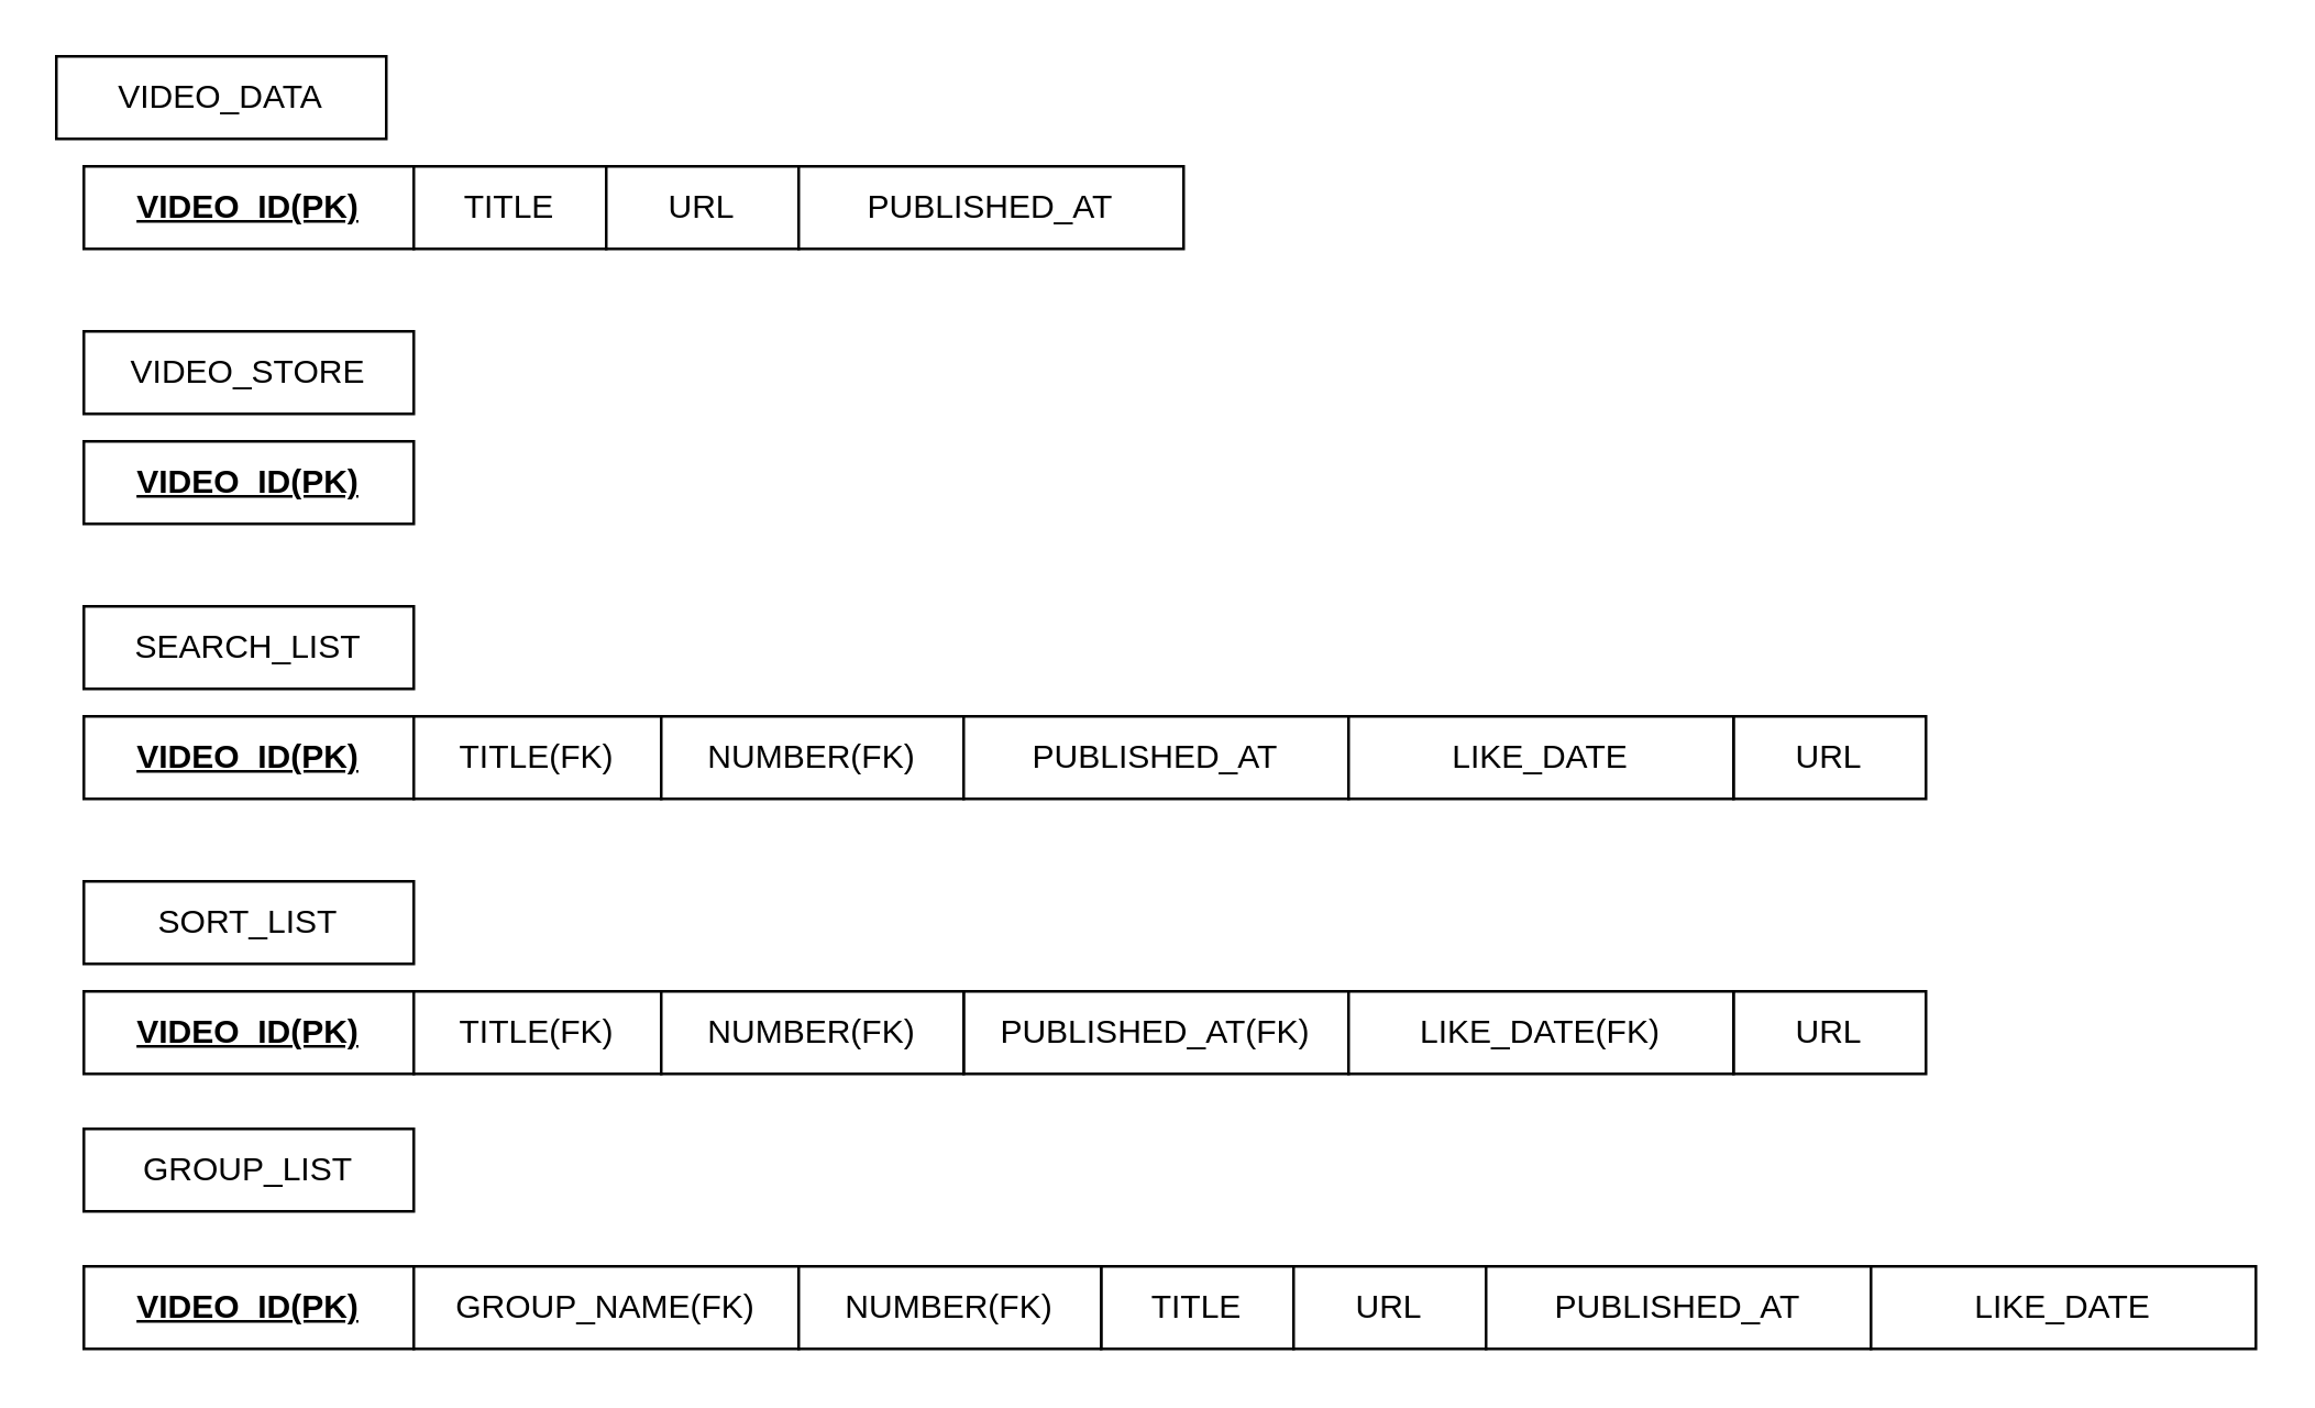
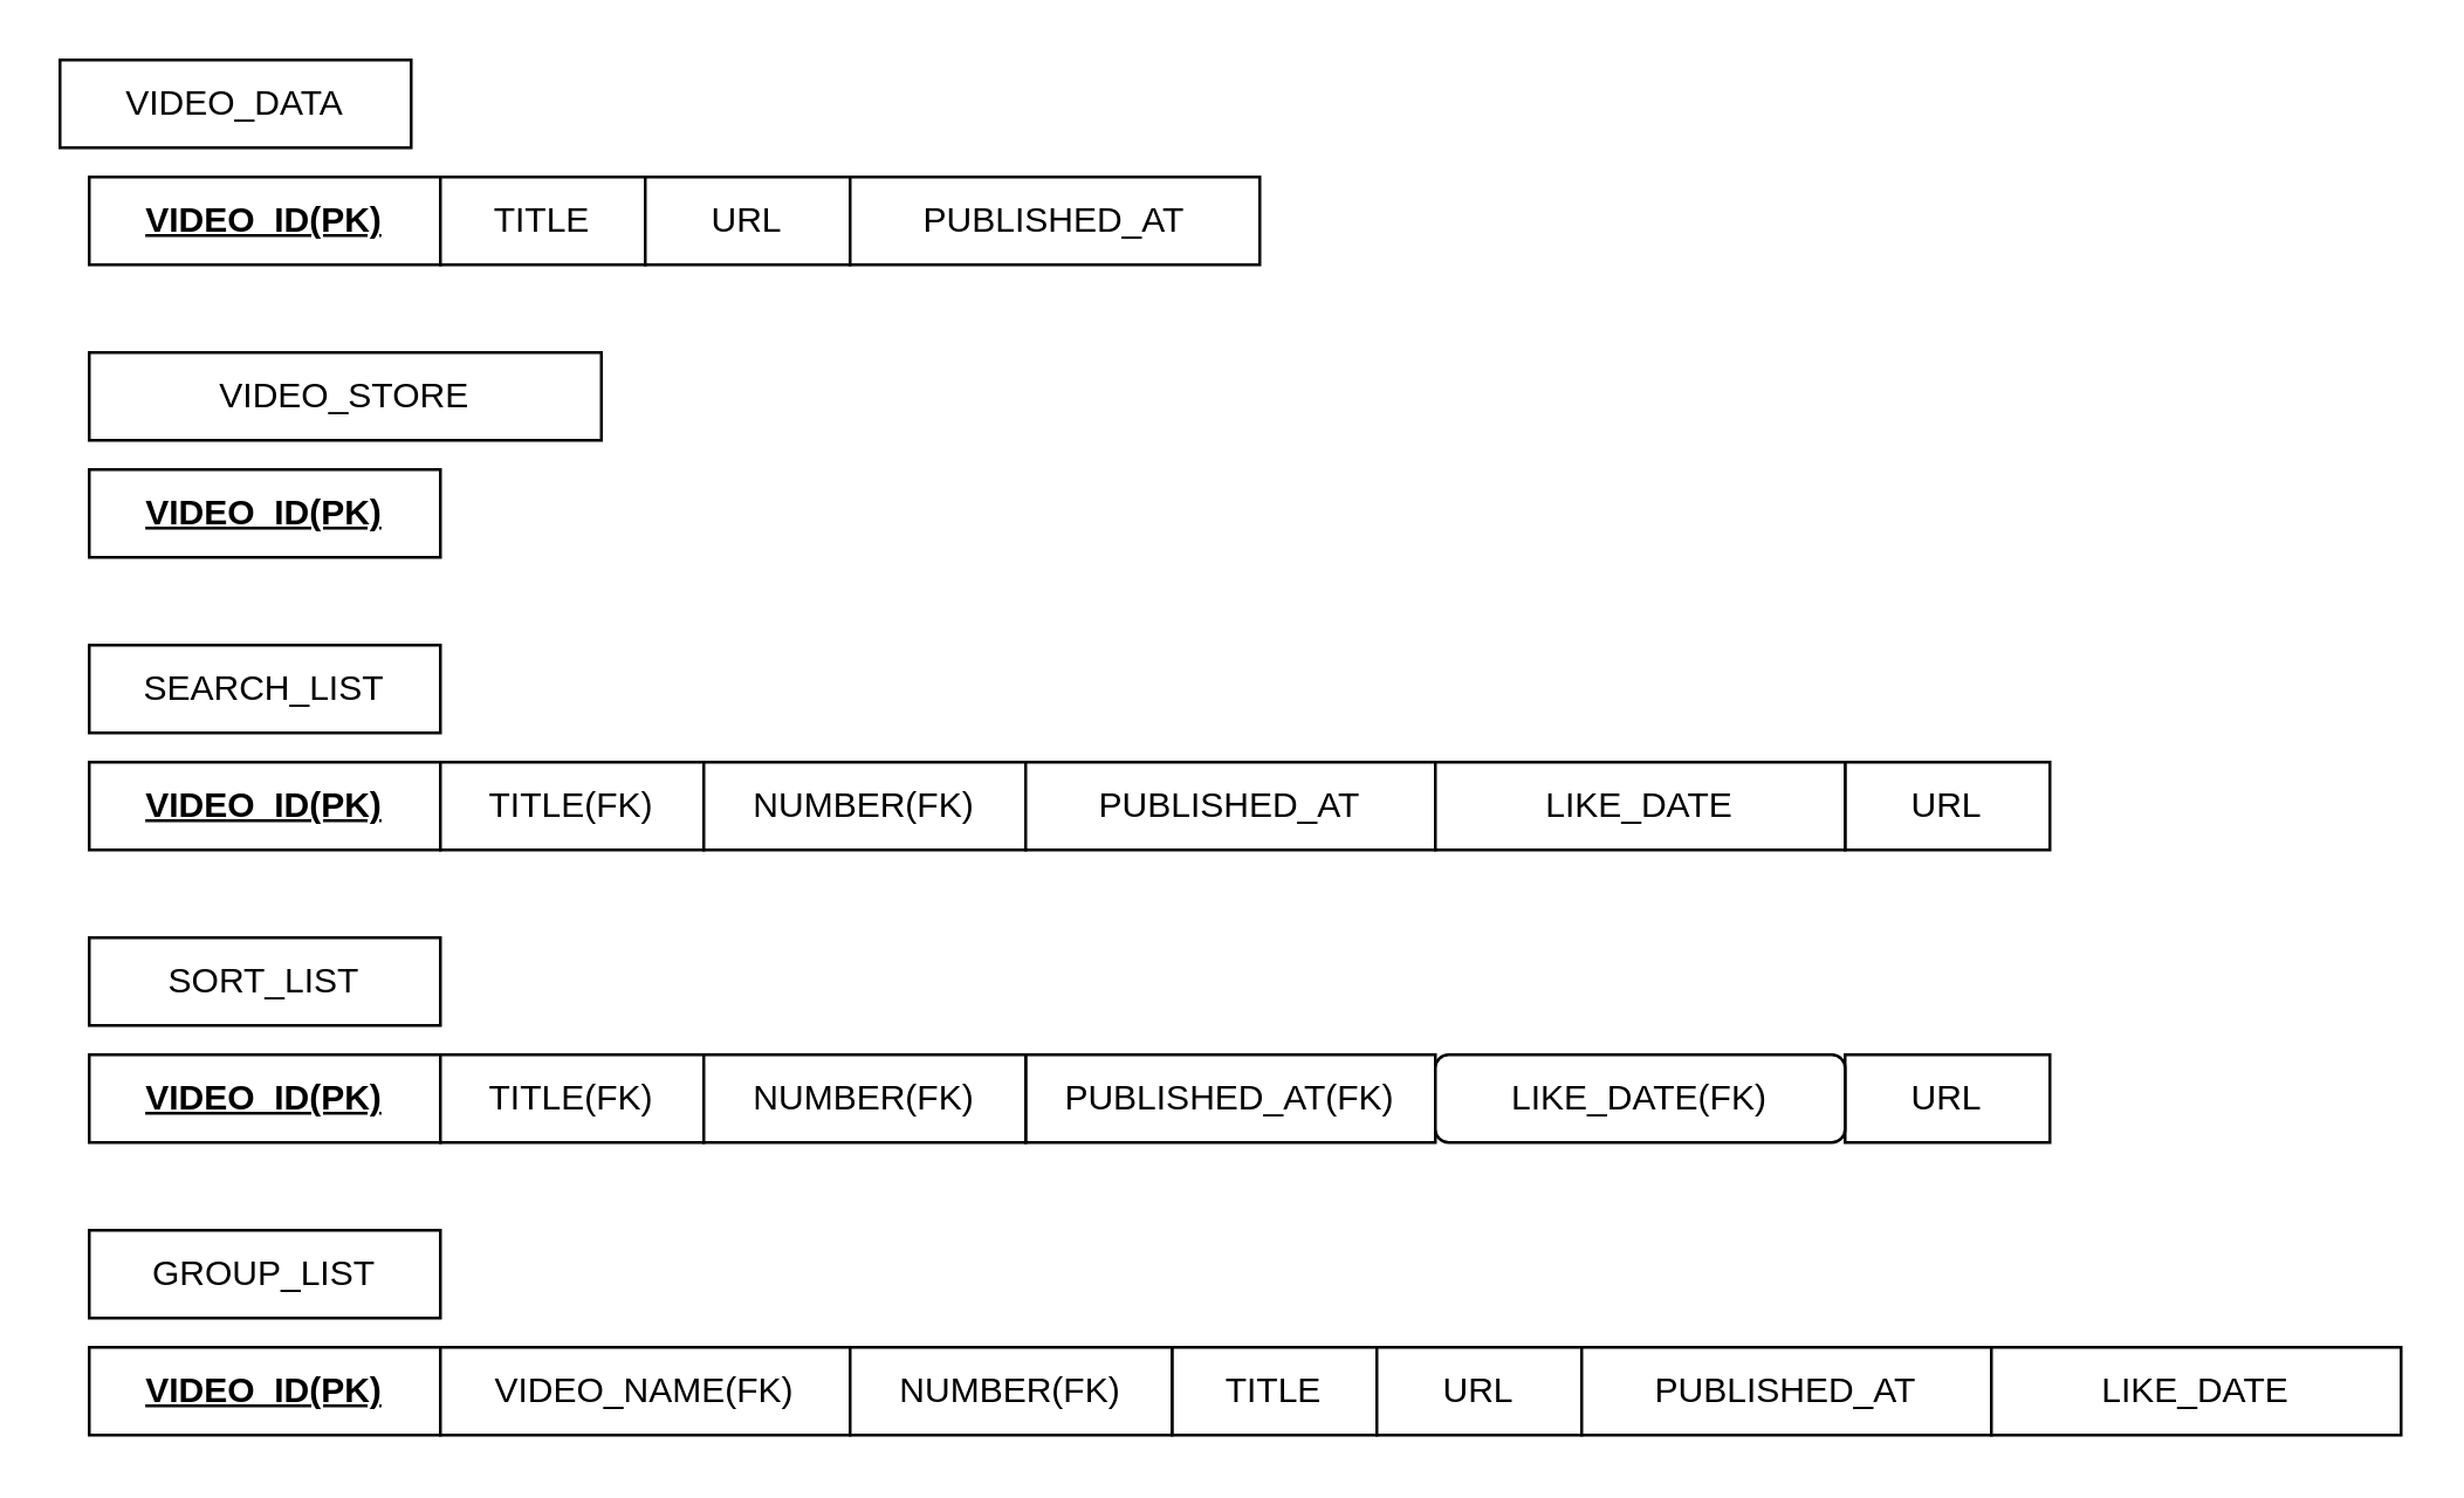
- <mxCell id="12" value="VIDEO_STORE" style="rounded=0;whiteSpace=wrap;html=1;" vertex="1" parent="1"><mxGeometry x="30" y="120" width="120" height="30" as="geometry" /></mxCell>
+ <mxCell id="12" value="VIDEO_STORE" style="rounded=0;whiteSpace=wrap;html=1;" vertex="1" parent="1"><mxGeometry x="30" y="120" width="175" height="30" as="geometry" /></mxCell>
- <mxCell id="21" value="LIKE_DATE(FK)" style="rounded=0;whiteSpace=wrap;html=1;" vertex="1" parent="1"><mxGeometry x="490" y="360" width="140" height="30" as="geometry" /></mxCell>
+ <mxCell id="21" value="LIKE_DATE(FK)" style="whiteSpace=wrap;html=1;rounded=1;" vertex="1" parent="1"><mxGeometry x="490" y="360" width="140" height="30" as="geometry" /></mxCell>
- <mxCell id="27" value="GROUP_LIST" style="rounded=0;whiteSpace=wrap;html=1;" vertex="1" parent="1"><mxGeometry x="30" y="410" width="120" height="30" as="geometry" /></mxCell>
+ <mxCell id="27" value="GROUP_LIST" style="rounded=0;whiteSpace=wrap;html=1;" vertex="1" parent="1"><mxGeometry x="30" y="420" width="120" height="30" as="geometry" /></mxCell>
- <mxCell id="28" value="GROUP_NAME(FK)" style="rounded=0;whiteSpace=wrap;html=1;" vertex="1" parent="1"><mxGeometry x="150" y="460" width="140" height="30" as="geometry" /></mxCell>
+ <mxCell id="28" value="VIDEO_NAME(FK)" style="rounded=0;whiteSpace=wrap;html=1;" vertex="1" parent="1"><mxGeometry x="150" y="460" width="140" height="30" as="geometry" /></mxCell>
